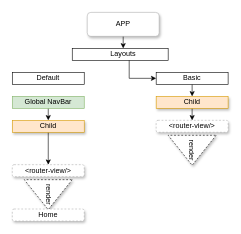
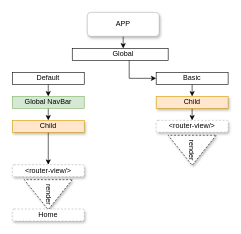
- <mxCell id="2" value="&amp;nbsp; &amp;nbsp;Layouts" style="rounded=0;whiteSpace=wrap;html=1;" vertex="1" parent="1"><mxGeometry x="120" y="80" width="160" height="20" as="geometry" /></mxCell>
+ <mxCell id="2" value="&amp;nbsp; &amp;nbsp;Global" style="rounded=0;whiteSpace=wrap;html=1;" vertex="1" parent="1"><mxGeometry x="120" y="80" width="160" height="20" as="geometry" /></mxCell>
+ <mxCell id="3" style="edgeStyle=orthogonalEdgeStyle;rounded=0;orthogonalLoop=1;jettySize=auto;html=1;exitX=0.5;exitY=1;exitDx=0;exitDy=0;entryX=0.5;entryY=0;entryDx=0;entryDy=0;" edge="1" parent="1" source="4" target="8"><mxGeometry relative="1" as="geometry" /></mxCell>
